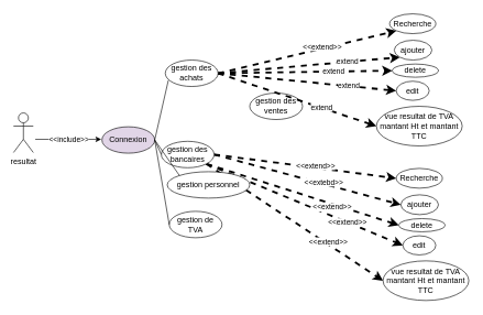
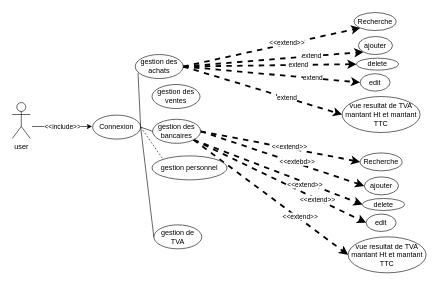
- <mxCell id="17" value="gestion des achats" style="ellipse;whiteSpace=wrap;html=1;" vertex="1" parent="1"><mxGeometry x="250" y="90" width="80" height="40" as="geometry" /></mxCell>
+ <mxCell id="17" value="gestion des achats" style="ellipse;whiteSpace=wrap;html=1;" vertex="1" parent="1"><mxGeometry x="225" y="90" width="80" height="40" as="geometry" /></mxCell>
- <mxCell id="6" value="gestion des ventes" style="ellipse;whiteSpace=wrap;html=1;" vertex="1" parent="1"><mxGeometry x="378" y="140" width="80" height="40" as="geometry" /></mxCell>
+ <mxCell id="6" value="gestion des ventes" style="ellipse;whiteSpace=wrap;html=1;" vertex="1" parent="1"><mxGeometry x="253" y="140" width="80" height="40" as="geometry" /></mxCell>
- <mxCell id="5" value="Connexion" style="ellipse;whiteSpace=wrap;html=1;fillColor=#e1d5e7;" vertex="1" parent="1"><mxGeometry x="154" y="191" width="80" height="40" as="geometry" /></mxCell>
+ <mxCell id="5" value="Connexion" style="ellipse;whiteSpace=wrap;html=1;" vertex="1" parent="1"><mxGeometry x="154" y="191" width="80" height="40" as="geometry" /></mxCell>
- <mxCell id="28" value="gestion des bancaires" style="ellipse;whiteSpace=wrap;html=1;" vertex="1" parent="1"><mxGeometry x="244" y="213" width="80" height="40" as="geometry" /></mxCell>
+ <mxCell id="28" value="gestion des bancaires" style="ellipse;whiteSpace=wrap;html=1;" vertex="1" parent="1"><mxGeometry x="254" y="198" width="80" height="40" as="geometry" /></mxCell>
- <mxCell id="34" value="" style="endArrow=none;html=1;exitX=1;exitY=0.5;exitDx=0;exitDy=0;entryX=0;entryY=0;entryDx=0;entryDy=0;" edge="1" parent="1" source="5" target="30"><mxGeometry width="50" height="50" relative="1" as="geometry"><mxPoint x="244" y="221" as="sourcePoint" /><mxPoint x="266" y="349" as="targetPoint" /></mxGeometry></mxCell>
+ <mxCell id="34" value="" style="endArrow=none;html=1;exitX=1;exitY=0.5;exitDx=0;exitDy=0;entryX=0;entryY=0;entryDx=0;entryDy=0;dashed=1;" edge="1" parent="1" source="5" target="30"><mxGeometry width="50" height="50" relative="1" as="geometry"><mxPoint x="244" y="221" as="sourcePoint" /><mxPoint x="266" y="349" as="targetPoint" /></mxGeometry></mxCell>
- <mxCell id="2" value="resultat" style="shape=umlActor;verticalLabelPosition=bottom;verticalAlign=top;html=1;outlineConnect=0;" vertex="1" parent="1"><mxGeometry x="20" y="170" width="30" height="60" as="geometry" /></mxCell>
+ <mxCell id="2" value="user" style="shape=umlActor;verticalLabelPosition=bottom;verticalAlign=top;html=1;outlineConnect=0;" vertex="1" parent="1"><mxGeometry x="20" y="170" width="30" height="60" as="geometry" /></mxCell>
- <mxCell id="29" value="gestion de TVA" style="ellipse;whiteSpace=wrap;html=1;" vertex="1" parent="1"><mxGeometry x="256" y="319" width="80" height="40" as="geometry" /></mxCell>
+ <mxCell id="29" value="gestion de TVA" style="ellipse;whiteSpace=wrap;html=1;" vertex="1" parent="1"><mxGeometry x="256" y="374" width="80" height="40" as="geometry" /></mxCell>
